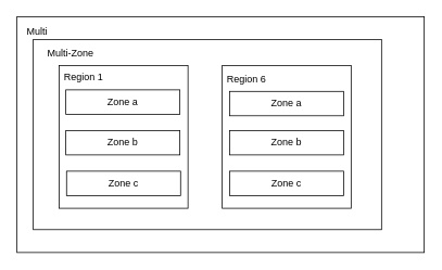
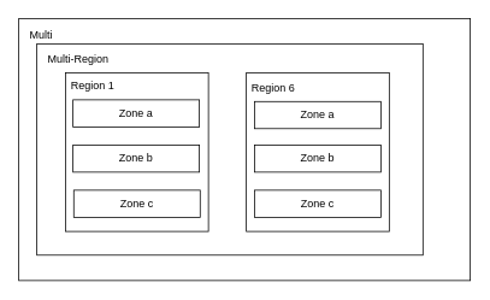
- <mxCell id="6" value="Multi-Zone" style="text;html=1;align=center;verticalAlign=middle;whiteSpace=wrap;rounded=0;" vertex="1" parent="2"><mxGeometry x="20" y="28.13" width="92.07" height="33.75" as="geometry" /></mxCell>
+ <mxCell id="6" value="Multi-Region" style="text;html=1;align=center;verticalAlign=middle;whiteSpace=wrap;rounded=0;" vertex="1" parent="2"><mxGeometry x="20" y="28.13" width="92.07" height="33.75" as="geometry" /></mxCell>
